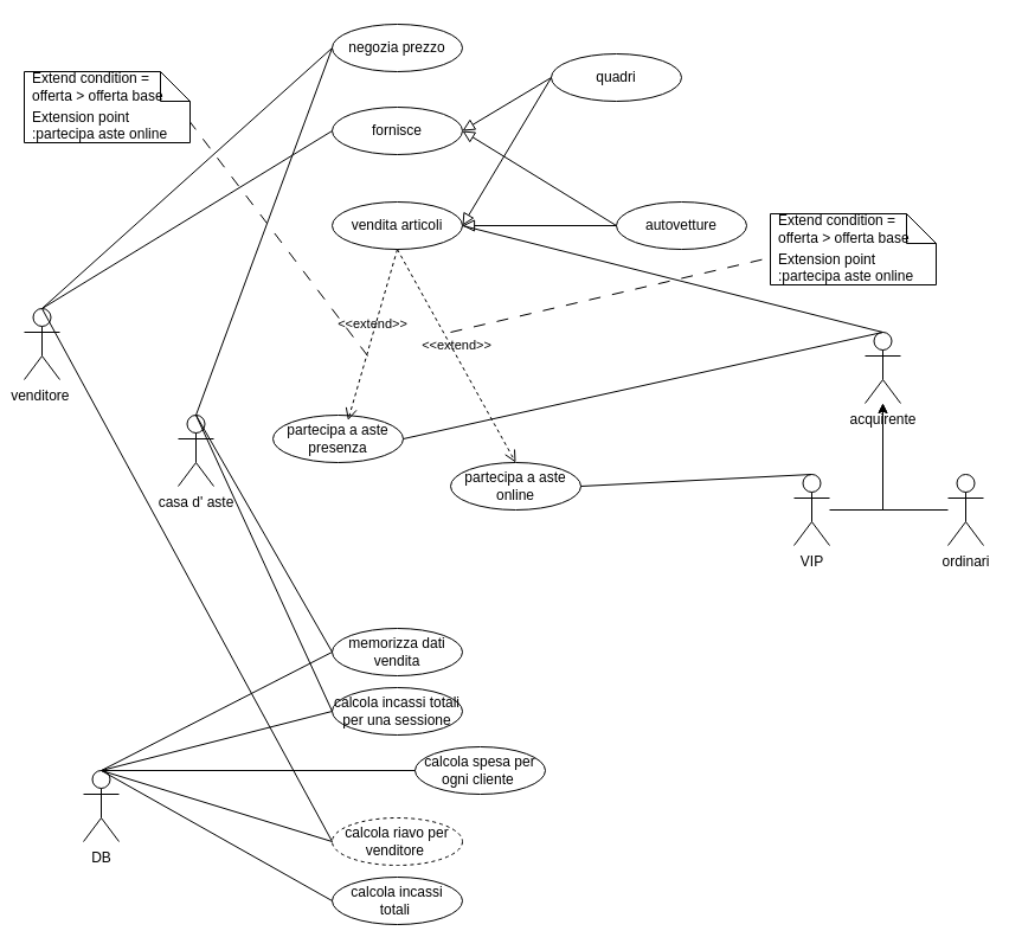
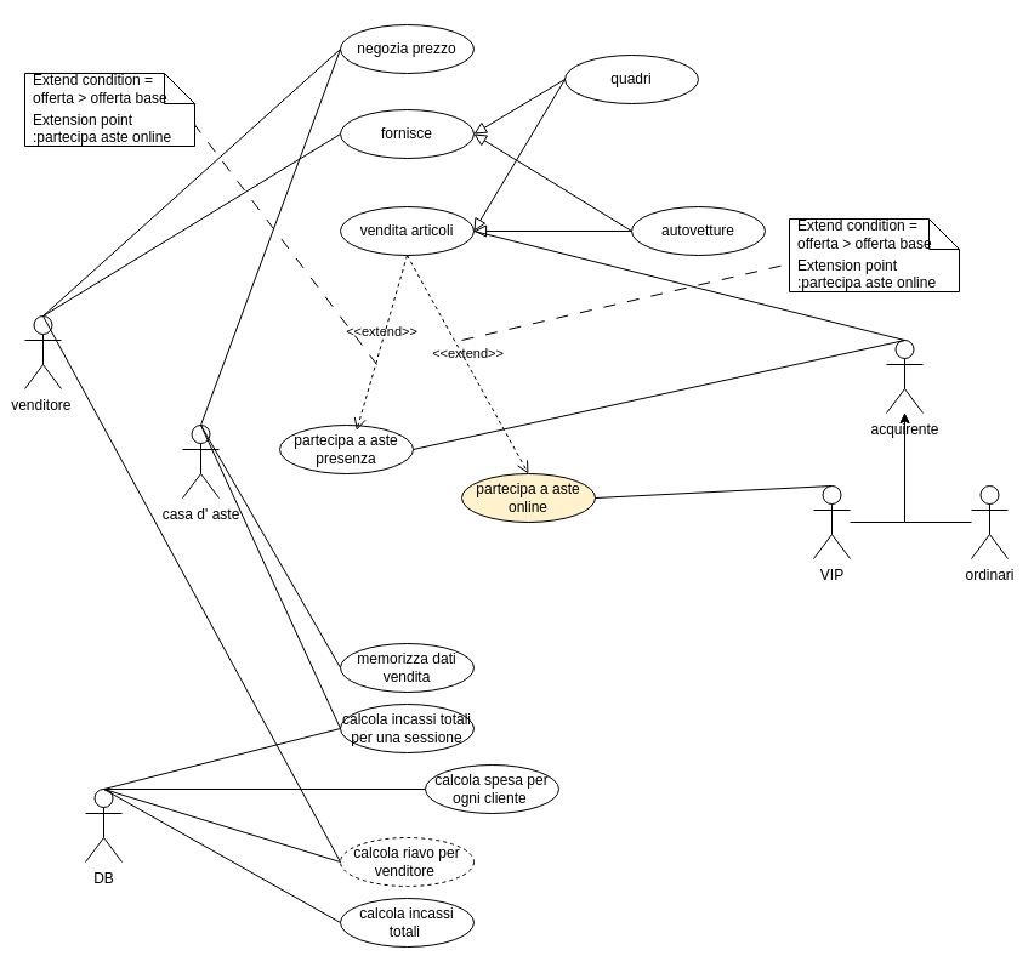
- <mxCell id="25" value="partecipa a aste online" style="ellipse;html=1;whiteSpace=wrap;" vertex="1" parent="1"><mxGeometry x="380" y="390" width="110" height="40" as="geometry" /></mxCell>
+ <mxCell id="25" value="partecipa a aste online" style="ellipse;html=1;whiteSpace=wrap;fillColor=#fff2cc;" vertex="1" parent="1"><mxGeometry x="380" y="390" width="110" height="40" as="geometry" /></mxCell>
- <mxCell id="31" value="" style="endArrow=none;html=1;endSize=12;startArrow=none;startSize=14;startFill=0;align=center;verticalAlign=bottom;endFill=0;rounded=0;entryX=0;entryY=0.5;entryDx=0;entryDy=0;exitX=0.5;exitY=0;exitDx=0;exitDy=0;exitPerimeter=0;" edge="1" parent="1" source="30" target="29"><mxGeometry y="3" relative="1" as="geometry"><mxPoint x="195" y="340" as="sourcePoint" /><mxPoint x="290" y="320" as="targetPoint" /></mxGeometry></mxCell>
